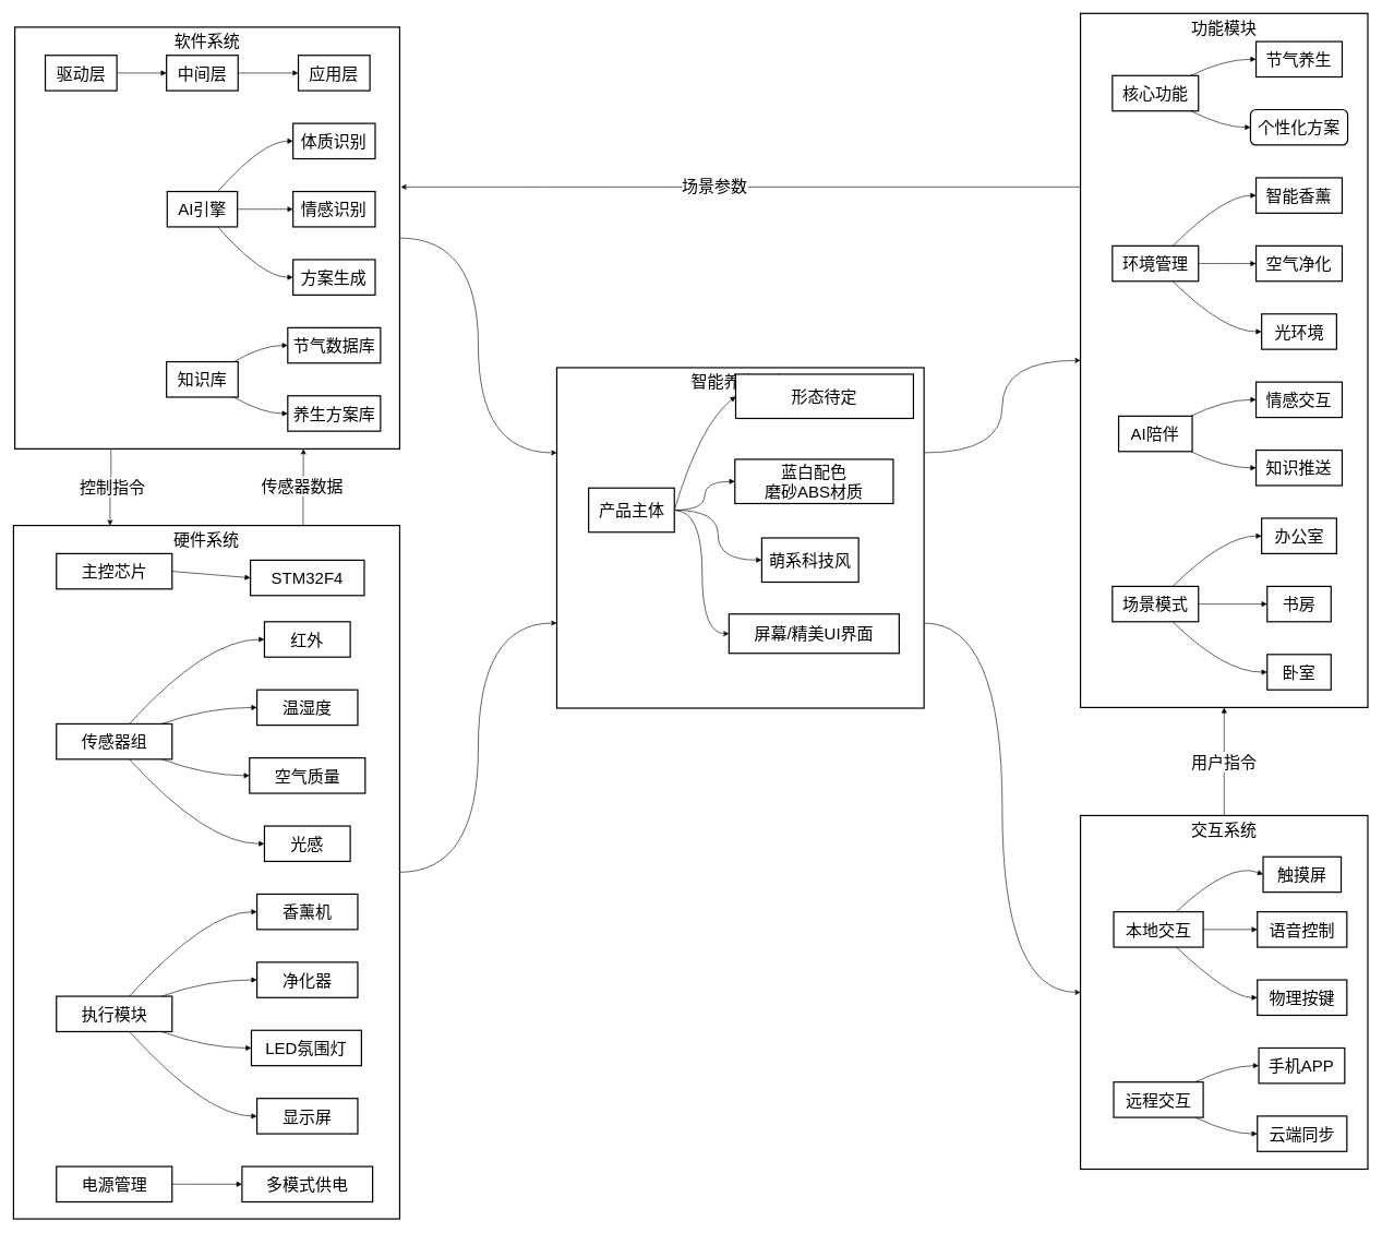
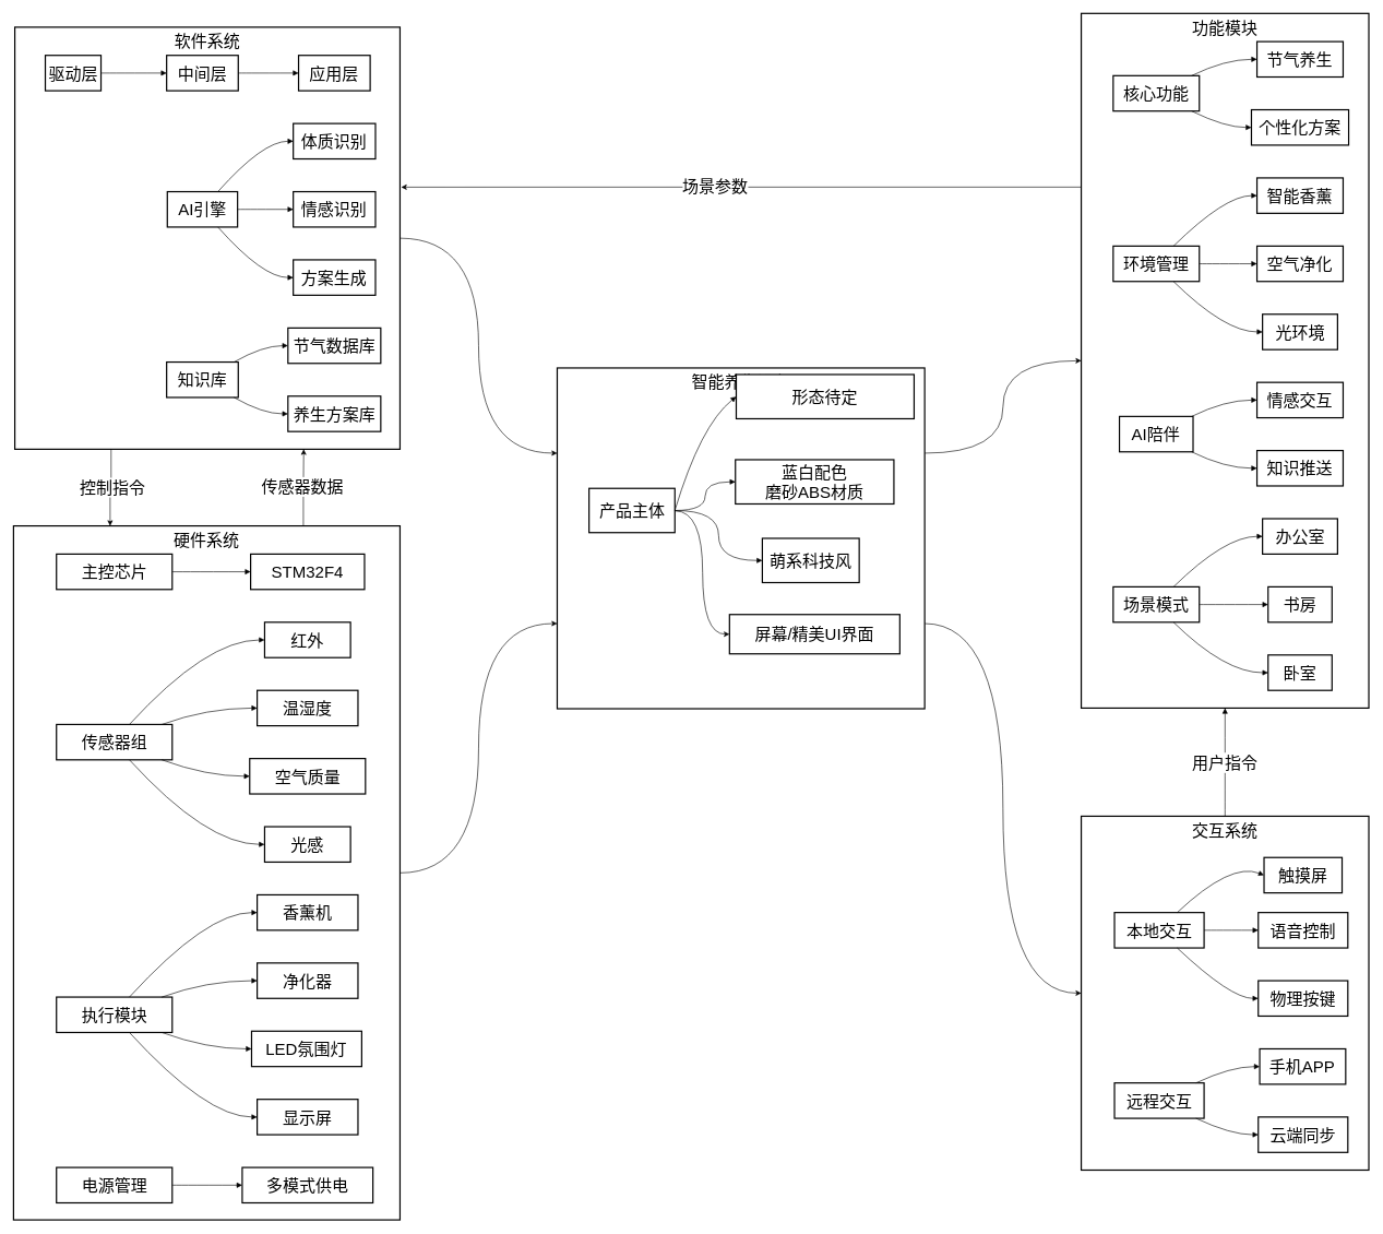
- <mxCell id="49" value="驱动层" style="whiteSpace=wrap;strokeWidth=2;fontSize=25;" vertex="1" parent="48"><mxGeometry x="46.554" y="43" width="109.301" height="54" as="geometry" /></mxCell>
+ <mxCell id="49" value="驱动层" style="whiteSpace=wrap;strokeWidth=2;fontSize=25;" vertex="1" parent="48"><mxGeometry x="46.554" y="43" width="85" height="54" as="geometry" /></mxCell>
- <mxCell id="5" value="个性化方案" style="whiteSpace=wrap;strokeWidth=2;fontSize=25;rounded=1;" vertex="1" parent="2"><mxGeometry x="259.795" y="147" width="148.454" height="54" as="geometry" /></mxCell>
+ <mxCell id="5" value="个性化方案" style="whiteSpace=wrap;strokeWidth=2;fontSize=25;" vertex="1" parent="2"><mxGeometry x="259.795" y="147" width="148.454" height="54" as="geometry" /></mxCell>
- <mxCell id="83" value="STM32F4" style="whiteSpace=wrap;strokeWidth=2;fontSize=25;" vertex="1" parent="80"><mxGeometry x="361.981" y="53" width="173.865" height="54" as="geometry" /></mxCell>
+ <mxCell id="83" value="STM32F4" style="whiteSpace=wrap;strokeWidth=2;fontSize=25;" vertex="1" parent="80"><mxGeometry x="361.981" y="43" width="173.865" height="54" as="geometry" /></mxCell>
